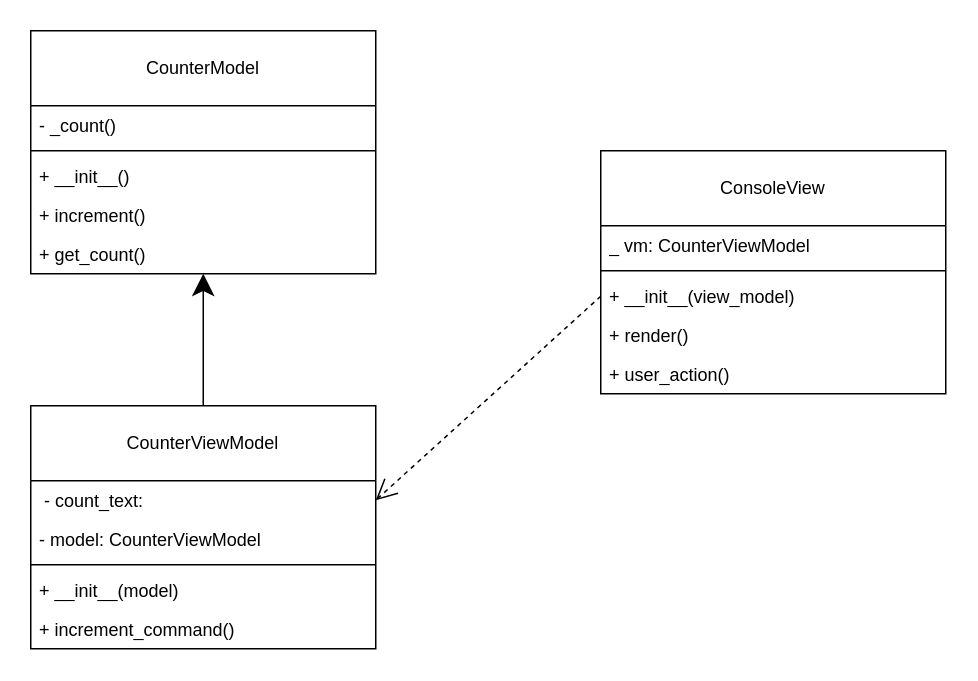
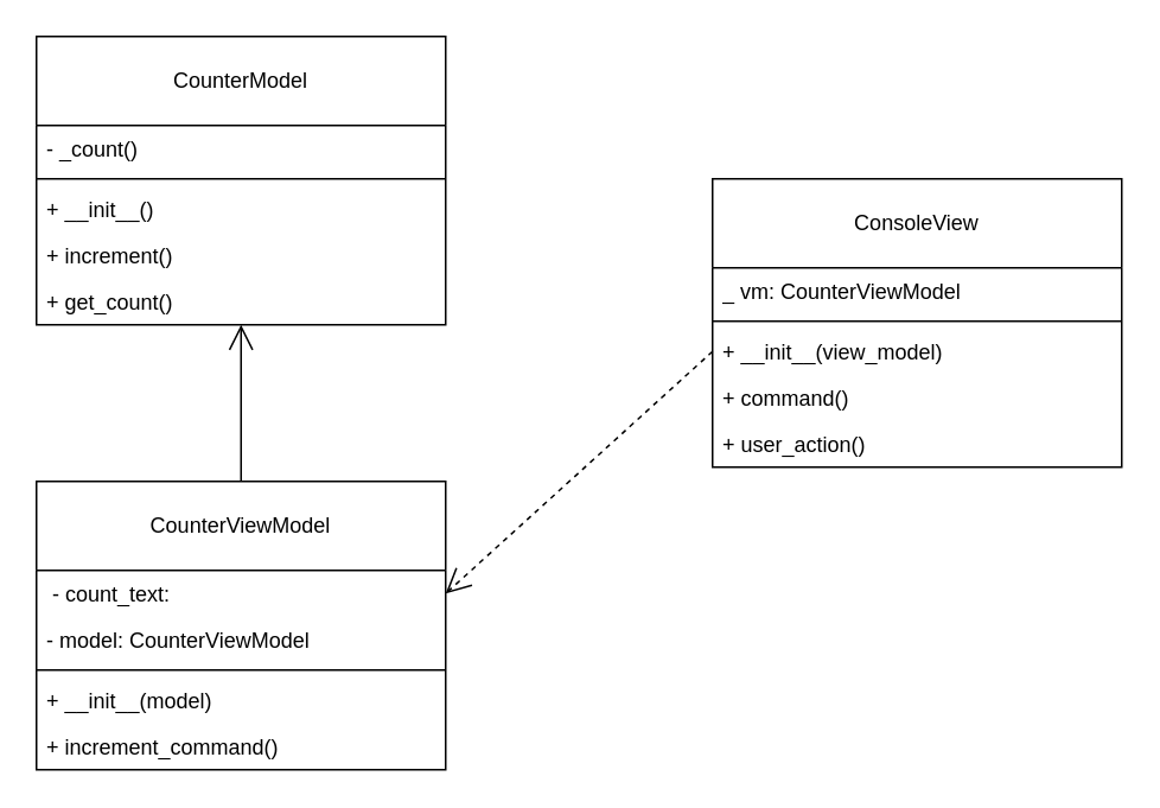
- <mxCell id="20" value="" style="endArrow=classic;endFill=1;endSize=12;html=1;rounded=0;fontSize=12;curved=1;exitX=0.5;exitY=0;exitDx=0;exitDy=0;" edge="1" parent="1" source="8" target="7"><mxGeometry width="160" relative="1" as="geometry"><mxPoint x="120" y="220" as="sourcePoint" /><mxPoint x="280" y="220" as="targetPoint" /></mxGeometry></mxCell>
+ <mxCell id="20" value="" style="endArrow=open;endFill=1;endSize=12;html=1;rounded=0;fontSize=12;curved=1;exitX=0.5;exitY=0;exitDx=0;exitDy=0;" edge="1" parent="1" source="8" target="7"><mxGeometry width="160" relative="1" as="geometry"><mxPoint x="120" y="220" as="sourcePoint" /><mxPoint x="280" y="220" as="targetPoint" /></mxGeometry></mxCell>
- <mxCell id="18" value="+ render()" style="text;strokeColor=none;fillColor=none;align=left;verticalAlign=top;spacingLeft=4;spacingRight=4;overflow=hidden;rotatable=0;points=[[0,0.5],[1,0.5]];portConstraint=eastwest;whiteSpace=wrap;html=1;" vertex="1" parent="14"><mxGeometry y="110" width="230" height="26" as="geometry" /></mxCell>
+ <mxCell id="18" value="+ command()" style="text;strokeColor=none;fillColor=none;align=left;verticalAlign=top;spacingLeft=4;spacingRight=4;overflow=hidden;rotatable=0;points=[[0,0.5],[1,0.5]];portConstraint=eastwest;whiteSpace=wrap;html=1;" vertex="1" parent="14"><mxGeometry y="110" width="230" height="26" as="geometry" /></mxCell>
